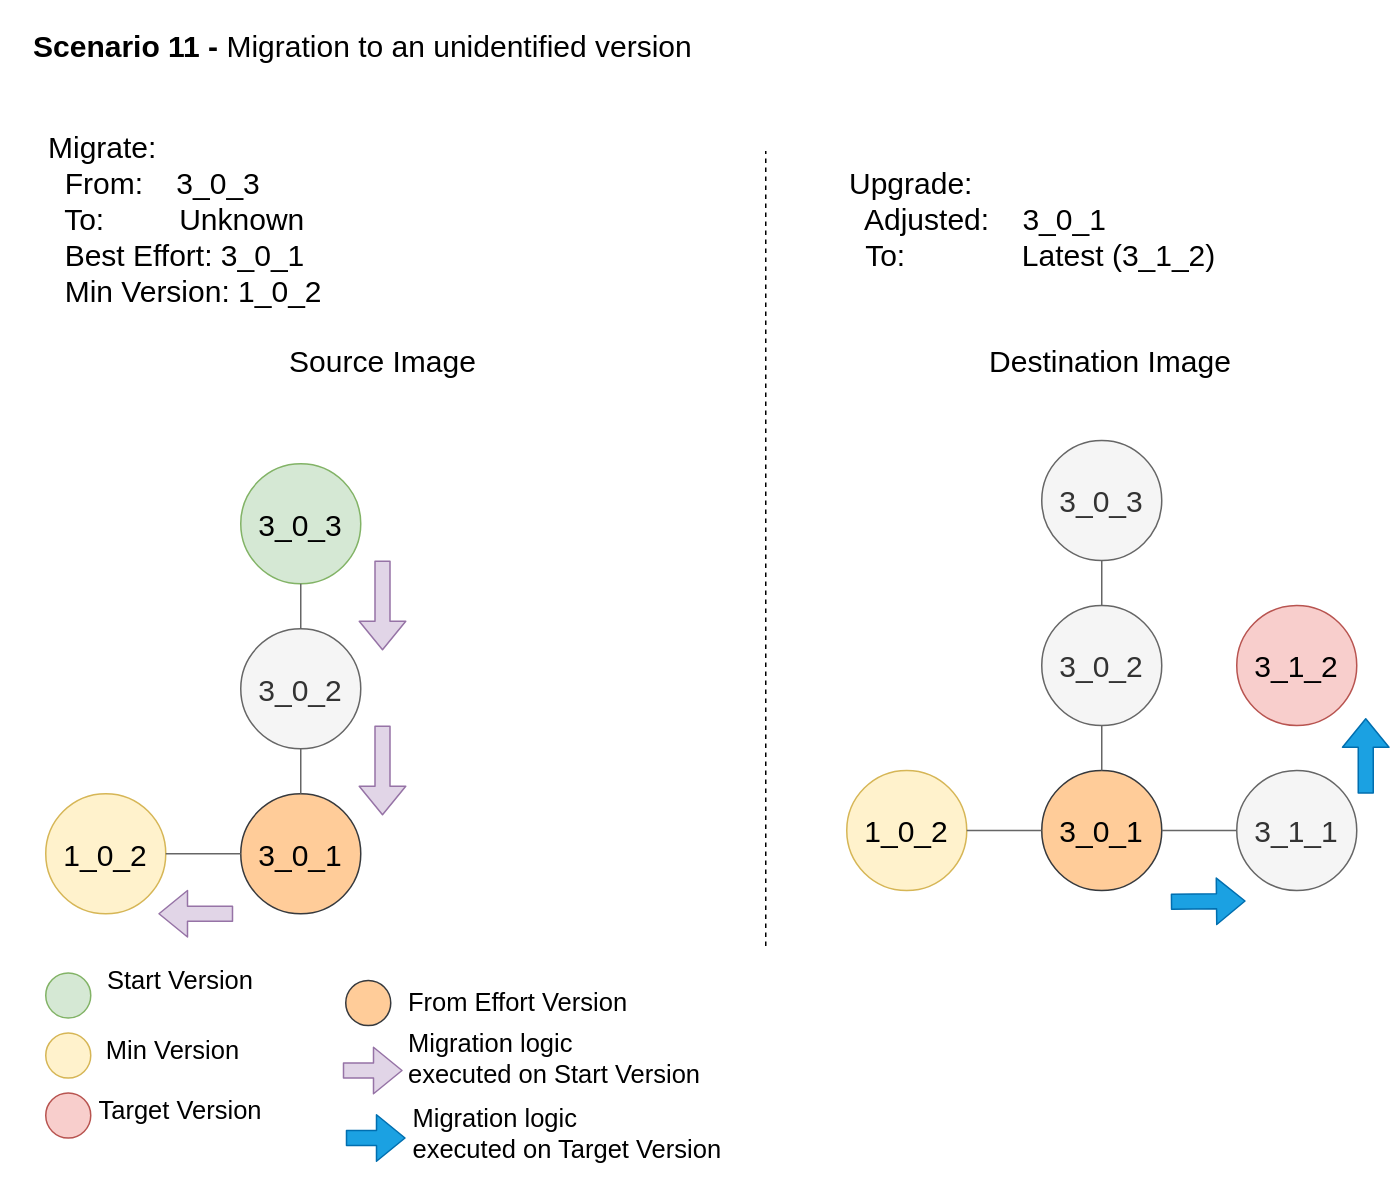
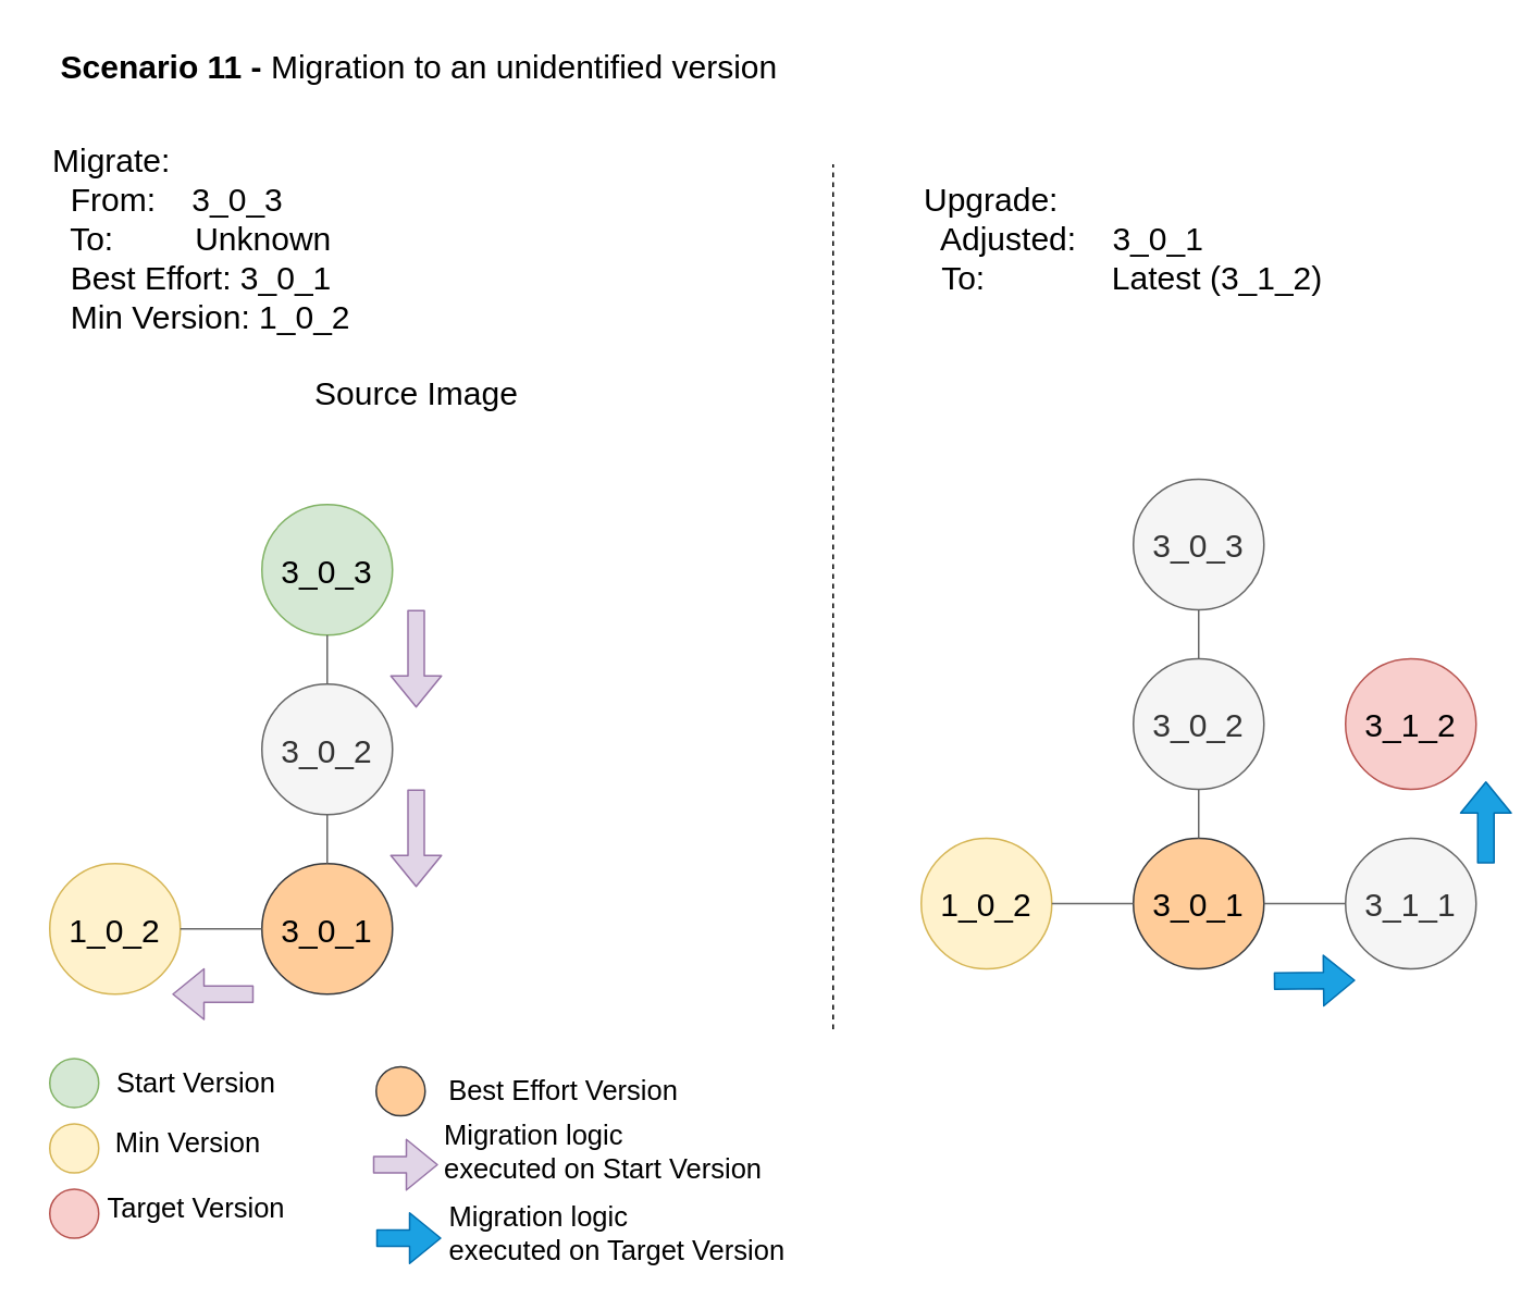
- <mxCell id="41" value="&lt;font style=&quot;font-size: 20px&quot;&gt;&lt;b&gt;Scenario 11 - &lt;/b&gt;Migration to an unidentified version&lt;/font&gt;" style="text;html=1;strokeColor=none;fillColor=none;align=left;verticalAlign=middle;whiteSpace=wrap;rounded=0;" parent="1" vertex="1"><mxGeometry x="20" y="20" width="820" height="20" as="geometry" /></mxCell>
+ <mxCell id="41" value="&lt;font style=&quot;font-size: 20px&quot;&gt;&lt;b&gt;Scenario 11 - &lt;/b&gt;Migration to an unidentified version&lt;/font&gt;" style="text;html=1;strokeColor=none;fillColor=none;align=left;verticalAlign=middle;whiteSpace=wrap;rounded=0;" parent="1" vertex="1"><mxGeometry x="35" y="30" width="820" height="20" as="geometry" /></mxCell>
- <mxCell id="20" value="&lt;font style=&quot;font-size: 20px&quot;&gt;Destination Image&lt;/font&gt;" style="text;html=1;strokeColor=none;fillColor=none;align=center;verticalAlign=middle;whiteSpace=wrap;rounded=0;shadow=0;dashed=1;" parent="1" vertex="1"><mxGeometry x="650" y="230" width="180" height="20" as="geometry" /></mxCell>
- <mxCell id="29" value="Start Version" style="text;html=1;strokeColor=none;fillColor=none;align=center;verticalAlign=middle;whiteSpace=wrap;rounded=0;fontSize=17;" parent="1" vertex="1"><mxGeometry x="70" y="636" width="100" height="35" as="geometry" /></mxCell>
+ <mxCell id="29" value="Start Version" style="text;html=1;strokeColor=none;fillColor=none;align=center;verticalAlign=middle;whiteSpace=wrap;rounded=0;fontSize=17;" parent="1" vertex="1"><mxGeometry x="70" y="646" width="100" height="35" as="geometry" /></mxCell>
- <mxCell id="39" value="From Effort Version" style="text;html=1;strokeColor=none;fillColor=none;align=center;verticalAlign=middle;whiteSpace=wrap;rounded=0;fontSize=17;" parent="1" vertex="1"><mxGeometry x="270" y="651" width="150" height="35" as="geometry" /></mxCell>
+ <mxCell id="39" value="Best Effort Version" style="text;html=1;strokeColor=none;fillColor=none;align=center;verticalAlign=middle;whiteSpace=wrap;rounded=0;fontSize=17;" parent="1" vertex="1"><mxGeometry x="270" y="651" width="150" height="35" as="geometry" /></mxCell>
